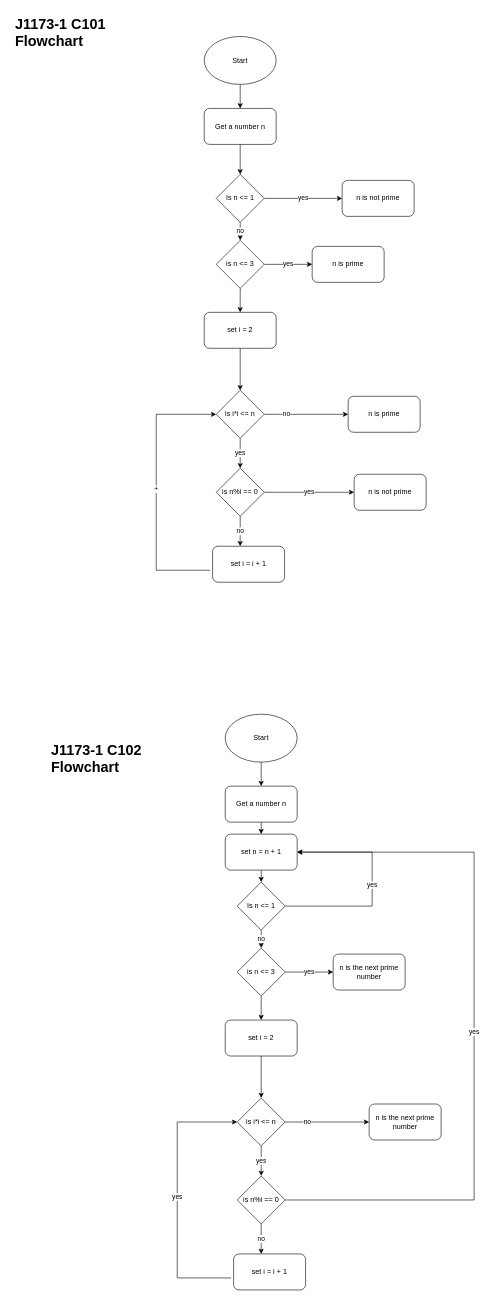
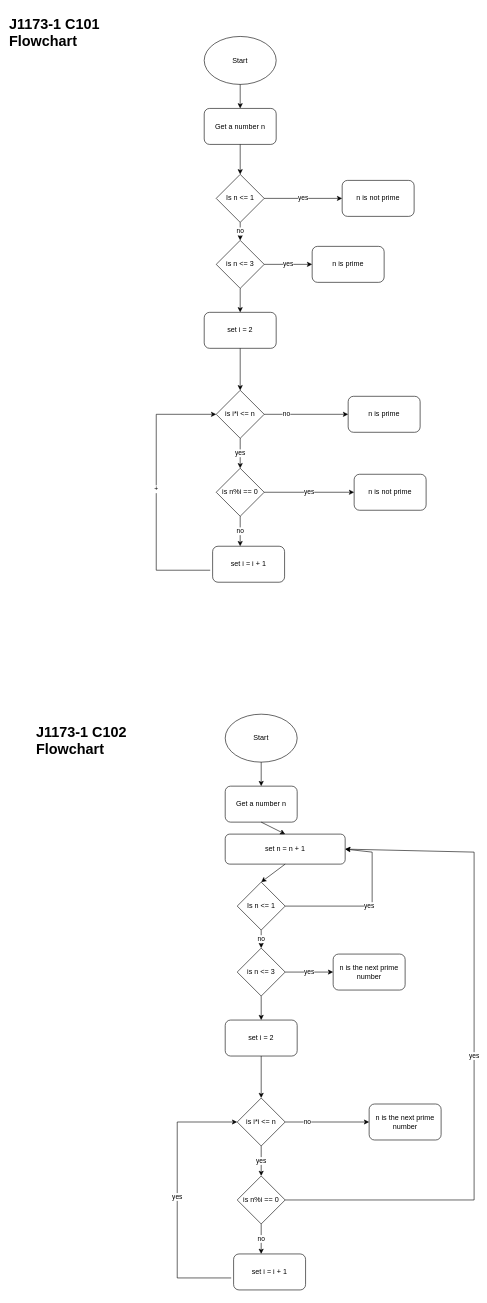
- <mxCell id="27" value="&lt;h1&gt;J1173-1 C101 Flowchart&lt;/h1&gt;" style="text;html=1;strokeColor=none;fillColor=none;spacing=5;spacingTop=-20;whiteSpace=wrap;overflow=hidden;rounded=0;" vertex="1" parent="1"><mxGeometry x="20" y="20" width="190" height="120" as="geometry" /></mxCell>
+ <mxCell id="27" value="&lt;h1&gt;J1173-1 C101 Flowchart&lt;/h1&gt;" style="text;html=1;strokeColor=none;fillColor=none;spacing=5;spacingTop=-20;whiteSpace=wrap;overflow=hidden;rounded=0;" vertex="1" parent="1"><mxGeometry x="10" y="20" width="190" height="120" as="geometry" /></mxCell>
- <mxCell id="50" value="&lt;h1&gt;J1173-1 C102 Flowchart&lt;/h1&gt;" style="text;html=1;strokeColor=none;fillColor=none;spacing=5;spacingTop=-20;whiteSpace=wrap;overflow=hidden;rounded=0;" vertex="1" parent="1"><mxGeometry x="80" y="1230" width="190" height="120" as="geometry" /></mxCell>
+ <mxCell id="50" value="&lt;h1&gt;J1173-1 C102 Flowchart&lt;/h1&gt;" style="text;html=1;strokeColor=none;fillColor=none;spacing=5;spacingTop=-20;whiteSpace=wrap;overflow=hidden;rounded=0;" vertex="1" parent="1"><mxGeometry x="55" y="1200" width="190" height="120" as="geometry" /></mxCell>
- <mxCell id="51" value="set n = n + 1" style="rounded=1;whiteSpace=wrap;html=1;" vertex="1" parent="1"><mxGeometry x="375" y="1390" width="120" height="60" as="geometry" /></mxCell>
+ <mxCell id="51" value="set n = n + 1" style="rounded=1;whiteSpace=wrap;html=1;" vertex="1" parent="1"><mxGeometry x="375" y="1390" width="200" height="50" as="geometry" /></mxCell>
